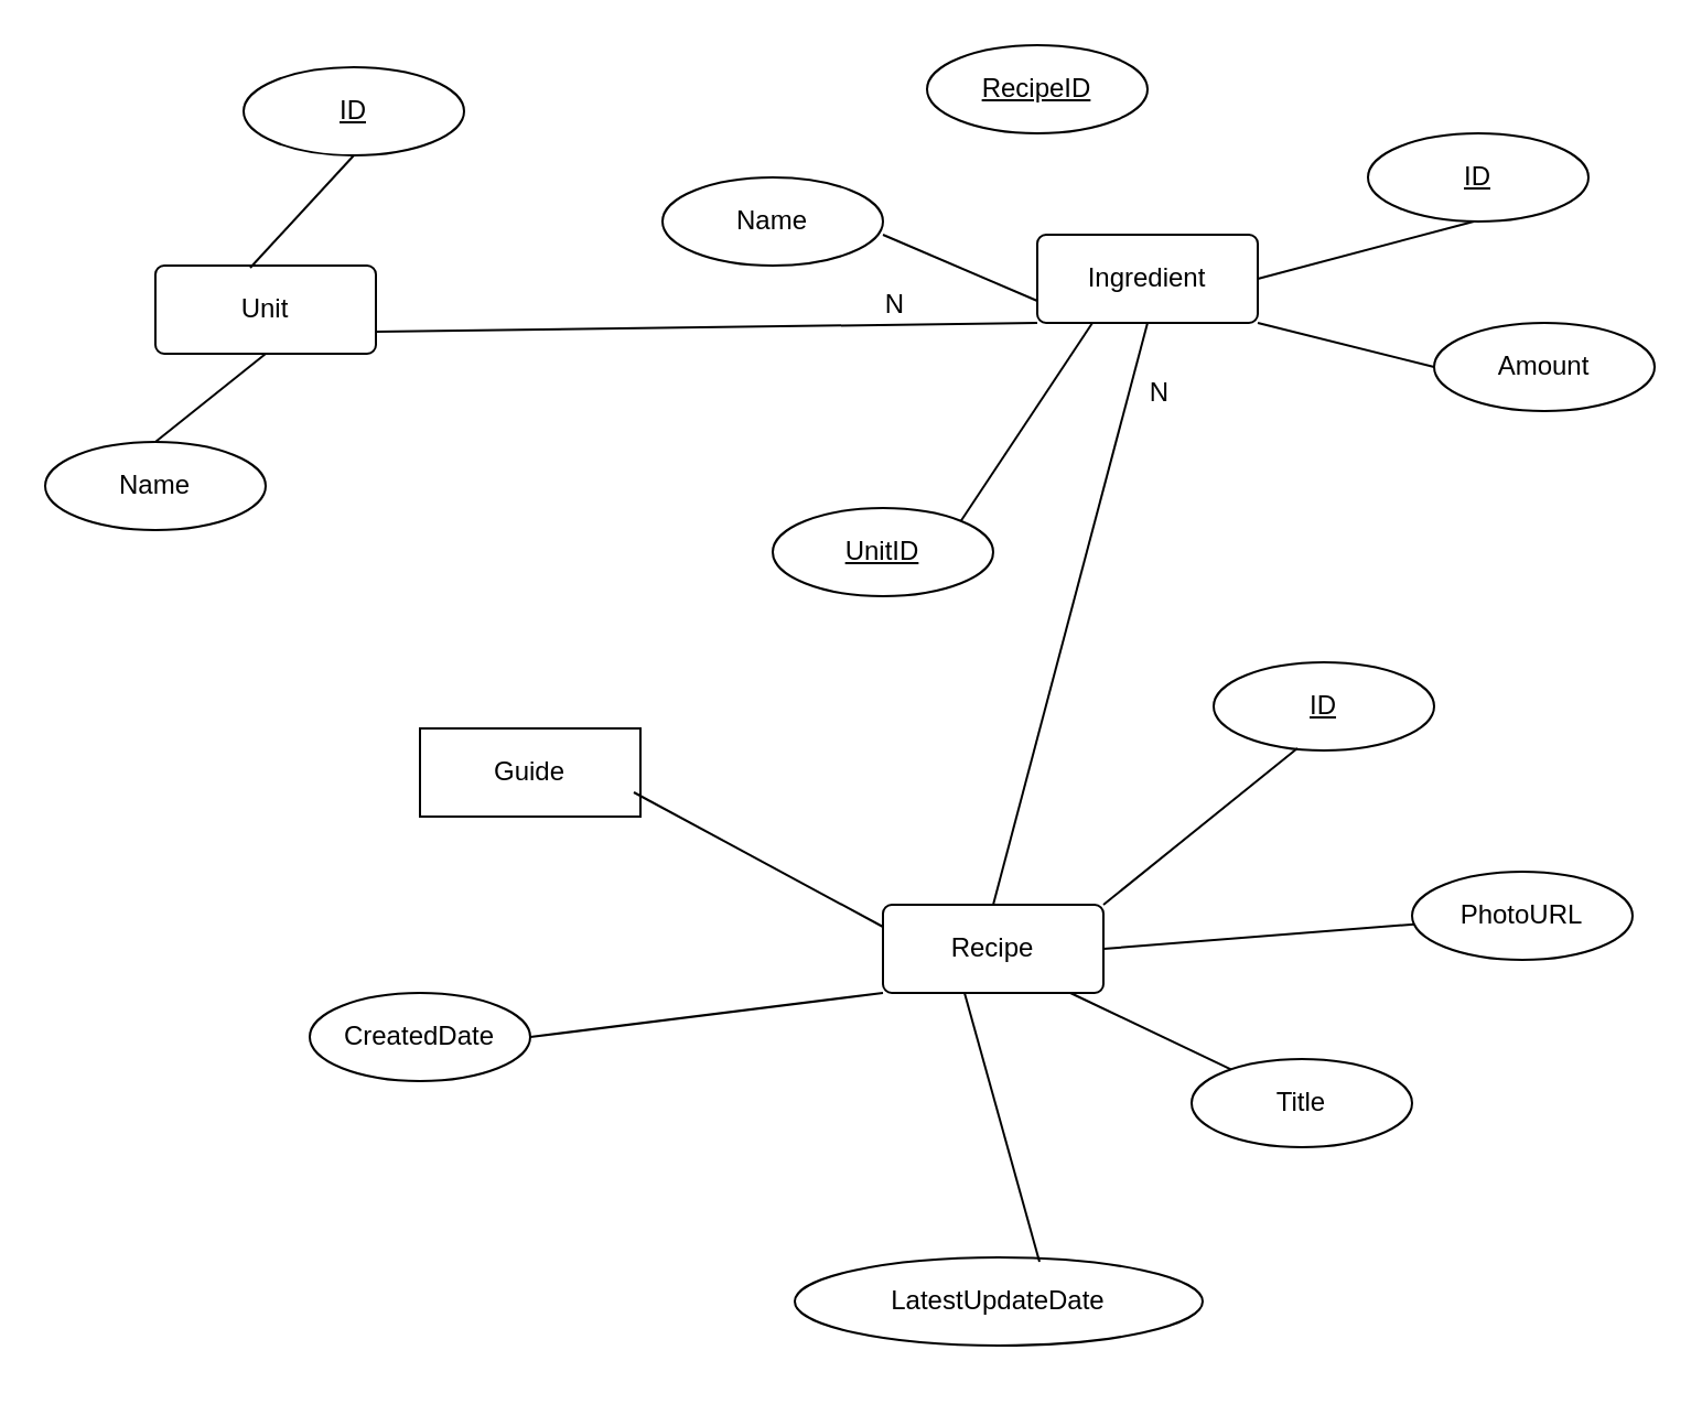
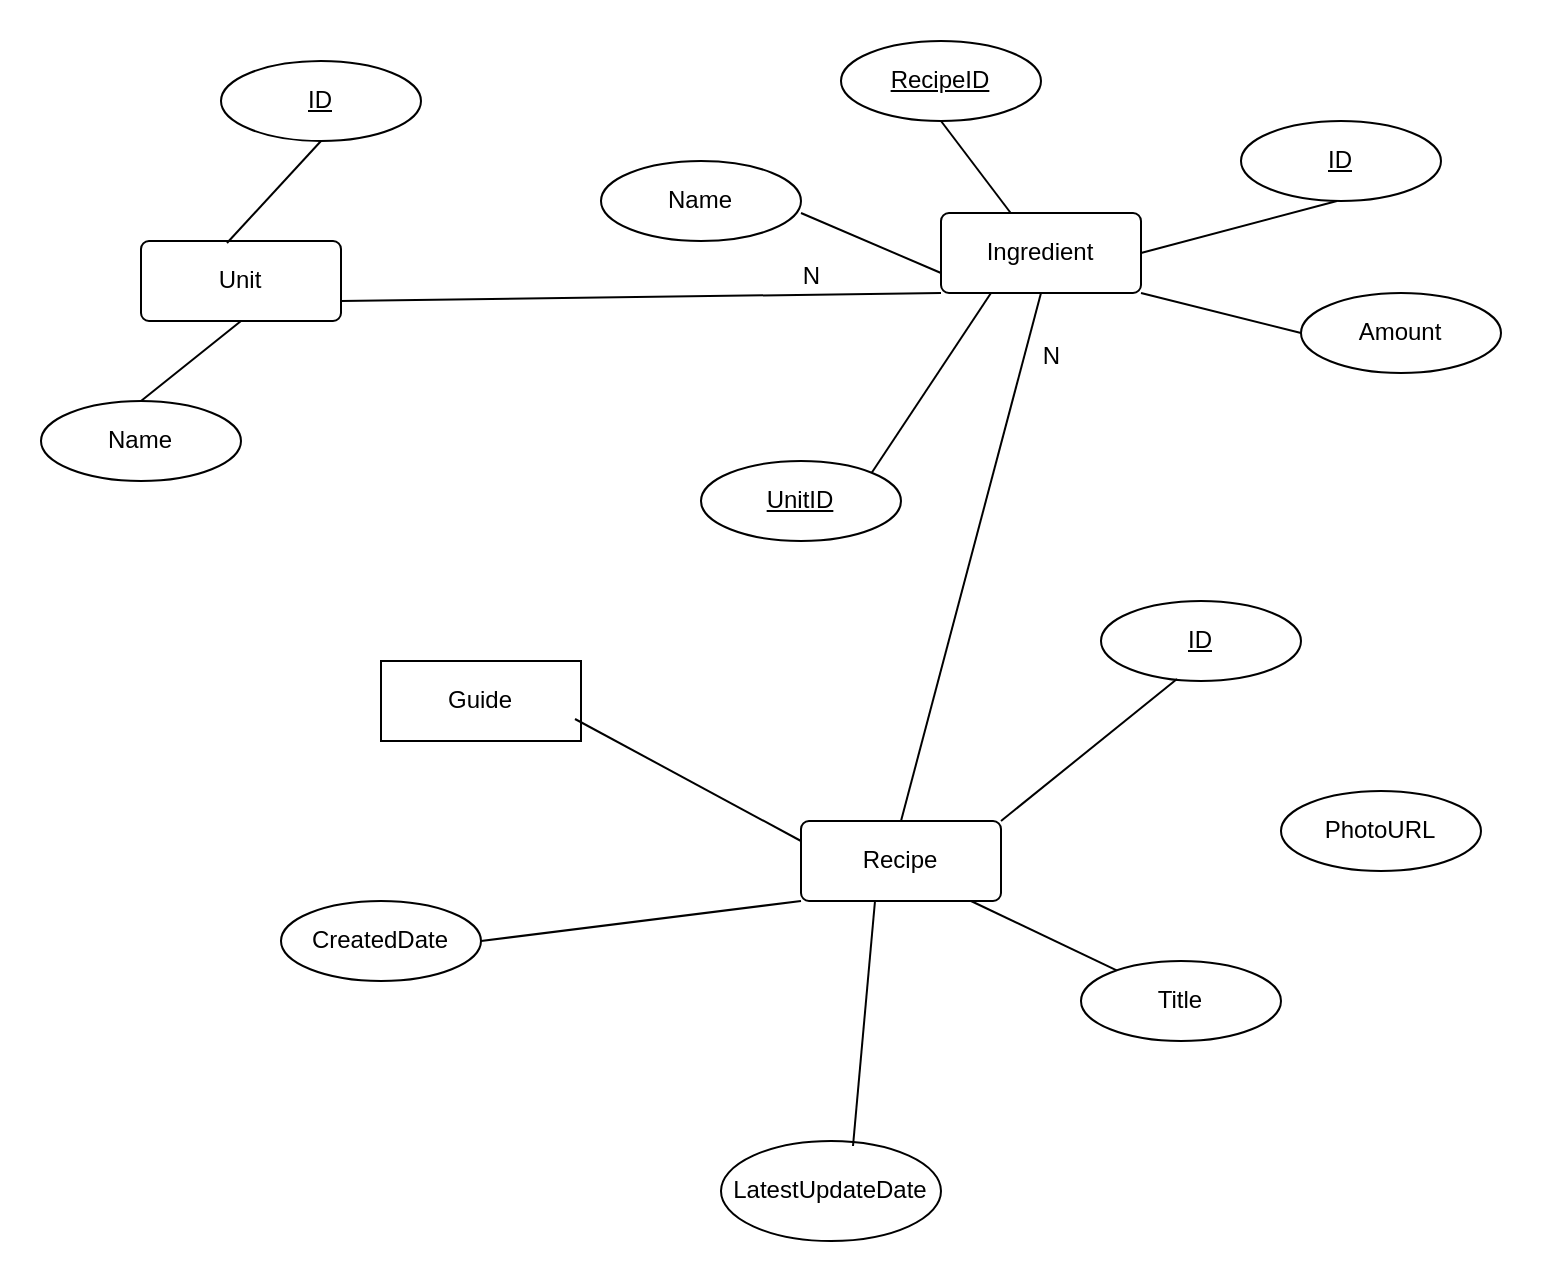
+ <mxCell id="19" value="" style="endArrow=none;html=1;rounded=0;exitX=0.5;exitY=1;exitDx=0;exitDy=0;" edge="1" parent="1" source="16" target="15"><mxGeometry relative="1" as="geometry"><mxPoint x="448" y="80" as="sourcePoint" /><mxPoint x="360" y="151" as="targetPoint" /></mxGeometry></mxCell>
- <mxCell id="14" value="" style="endArrow=none;html=1;rounded=0;entryX=1;entryY=0.5;entryDx=0;entryDy=0;" edge="1" parent="1" source="4" target="2"><mxGeometry relative="1" as="geometry"><mxPoint x="598" y="349" as="sourcePoint" /><mxPoint x="510" y="420" as="targetPoint" /></mxGeometry></mxCell>
- <mxCell id="5" value="&lt;div&gt;LatestUpdateDate&lt;/div&gt;" style="ellipse;whiteSpace=wrap;html=1;align=center;" vertex="1" parent="1"><mxGeometry x="360" y="570" width="185" height="40" as="geometry" /></mxCell>
+ <mxCell id="5" value="&lt;div&gt;LatestUpdateDate&lt;/div&gt;" style="ellipse;whiteSpace=wrap;html=1;align=center;" vertex="1" parent="1"><mxGeometry x="360" y="570" width="110" height="50" as="geometry" /></mxCell>
